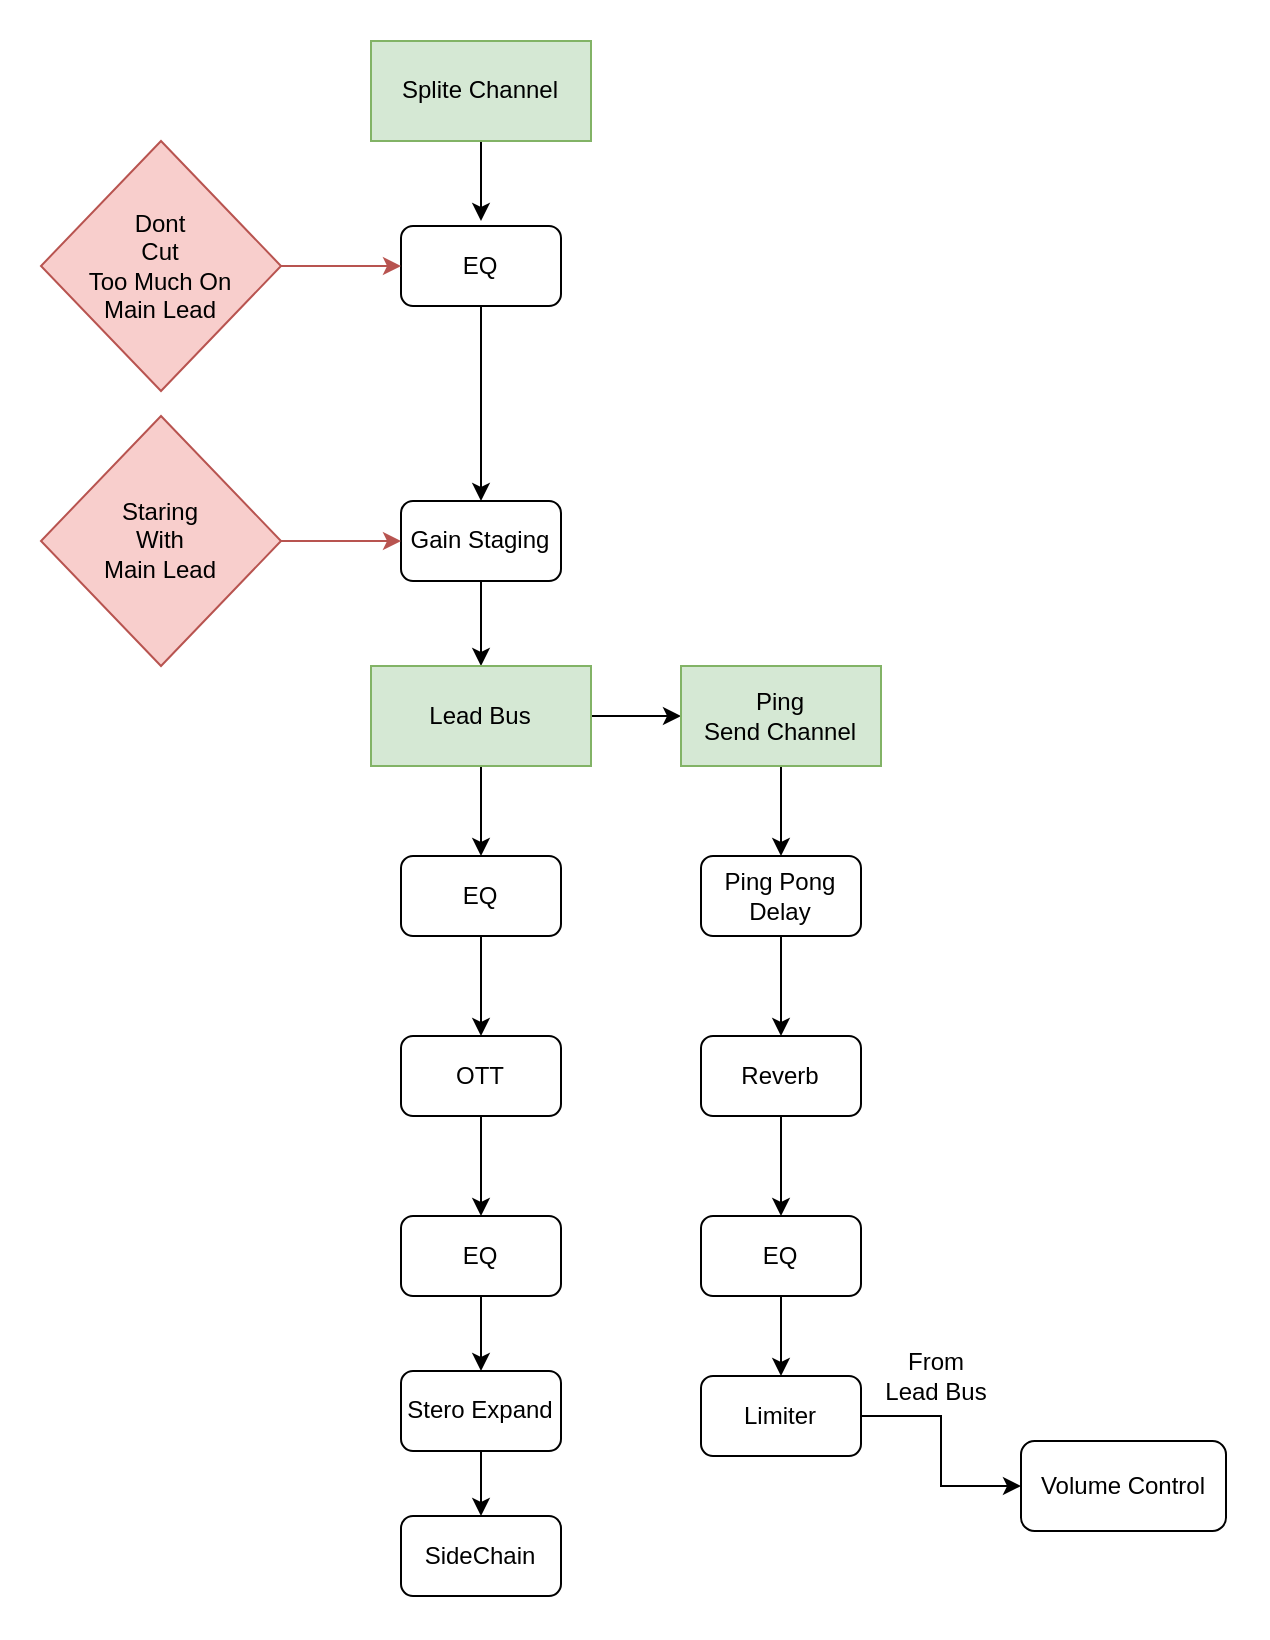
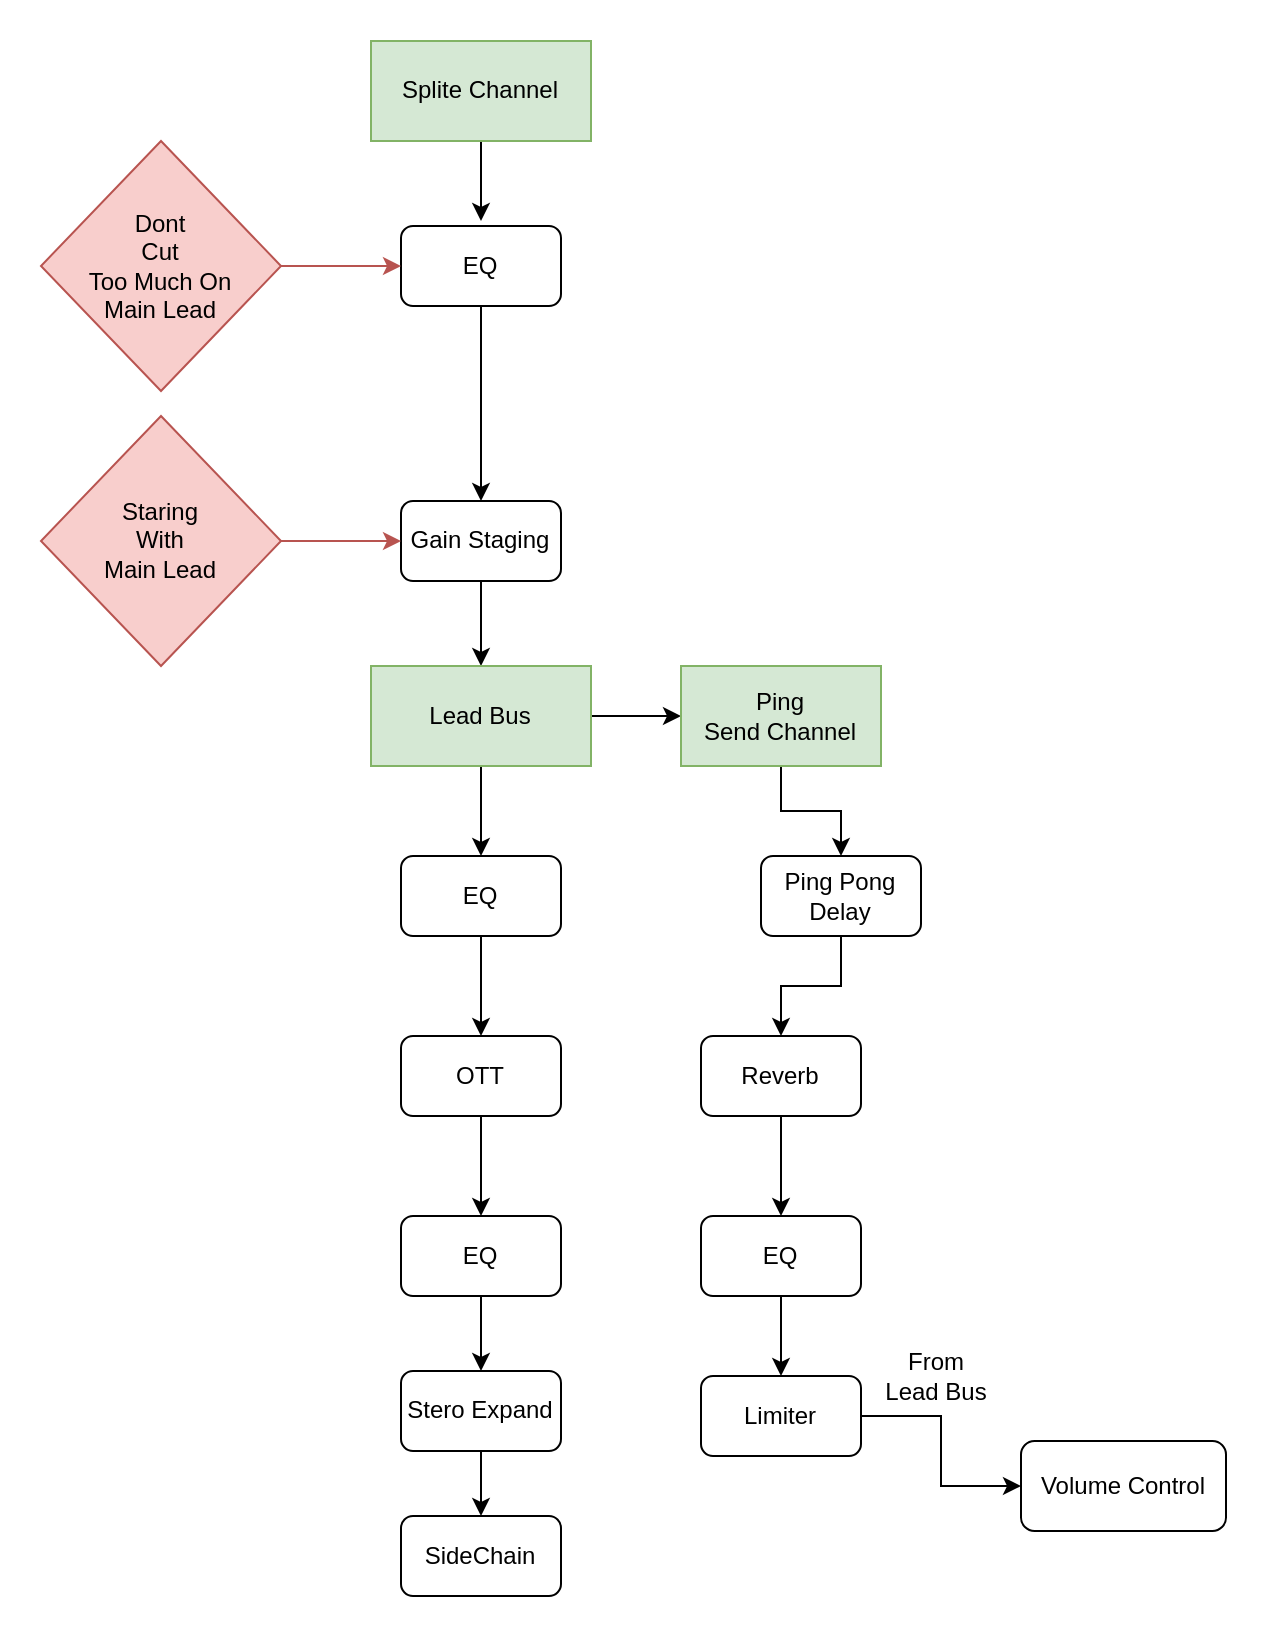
- <mxCell id="22" value="Ping Pong&lt;br&gt;Delay" style="rounded=1;whiteSpace=wrap;html=1;" parent="1" vertex="1"><mxGeometry x="350" y="427.5" width="80" height="40" as="geometry" /></mxCell>
+ <mxCell id="22" value="Ping Pong&lt;br&gt;Delay" style="rounded=1;whiteSpace=wrap;html=1;" parent="1" vertex="1"><mxGeometry x="380" y="427.5" width="80" height="40" as="geometry" /></mxCell>
